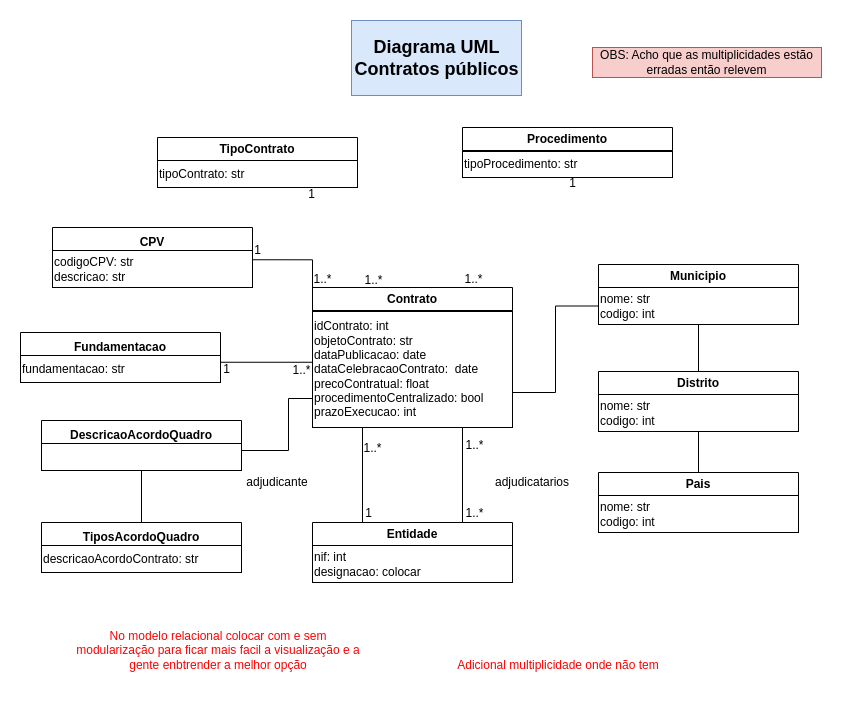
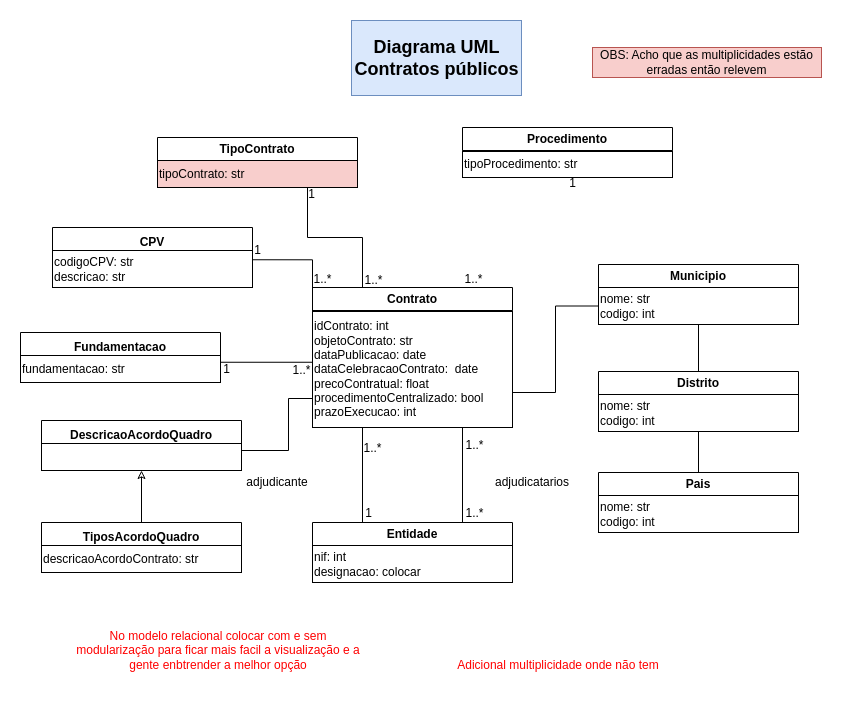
- <mxCell id="17" value="tipoContrato: str" style="whiteSpace=wrap;html=1;align=left;" parent="16" vertex="1"><mxGeometry y="23" width="200" height="27" as="geometry" /></mxCell>
+ <mxCell id="17" value="tipoContrato: str" style="whiteSpace=wrap;html=1;align=left;fillColor=#f8cecc;" parent="16" vertex="1"><mxGeometry y="23" width="200" height="27" as="geometry" /></mxCell>
+ <mxCell id="25" style="edgeStyle=orthogonalEdgeStyle;rounded=0;orthogonalLoop=1;jettySize=auto;html=1;exitX=0.25;exitY=0;exitDx=0;exitDy=0;entryX=0.75;entryY=1;entryDx=0;entryDy=0;endArrow=none;endFill=0;" parent="1" source="4" target="17" edge="1"><mxGeometry relative="1" as="geometry" /></mxCell>
- <mxCell id="22" style="edgeStyle=orthogonalEdgeStyle;rounded=0;orthogonalLoop=1;jettySize=auto;html=1;exitX=0.5;exitY=0;exitDx=0;exitDy=0;entryX=0.5;entryY=1;entryDx=0;entryDy=0;endArrow=none;endFill=0;" edge="1" parent="1" source="23" target="47"><mxGeometry relative="1" as="geometry"><mxPoint x="142.276" y="480" as="targetPoint" /></mxGeometry></mxCell>
+ <mxCell id="22" style="edgeStyle=orthogonalEdgeStyle;rounded=0;orthogonalLoop=1;jettySize=auto;html=1;exitX=0.5;exitY=0;exitDx=0;exitDy=0;entryX=0.5;entryY=1;entryDx=0;entryDy=0;endArrow=classic;endFill=0;" edge="1" parent="1" source="23" target="47"><mxGeometry relative="1" as="geometry"><mxPoint x="142.276" y="480" as="targetPoint" /></mxGeometry></mxCell>
